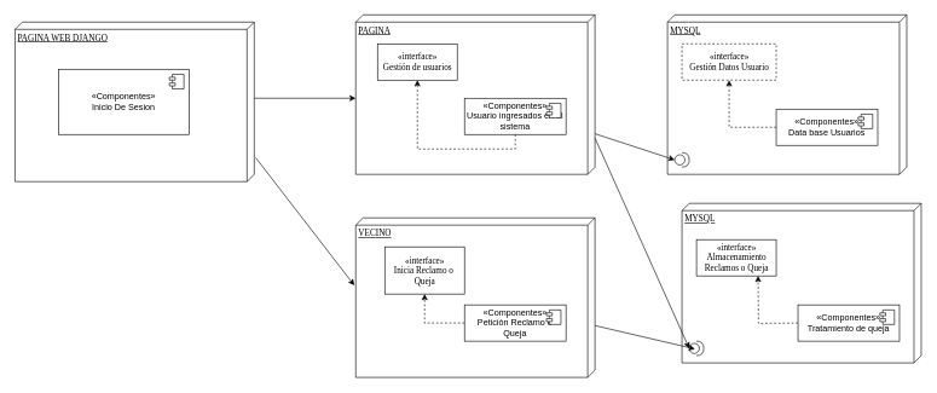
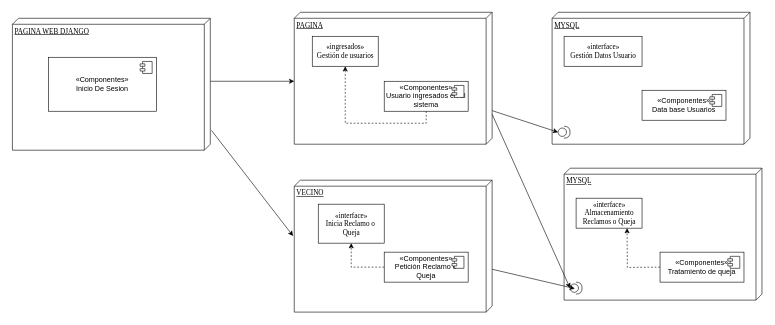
- <mxCell id="5" value="«interface»&lt;br&gt;Gestión de usuarios" style="html=1;rounded=0;shadow=0;comic=0;labelBackgroundColor=none;strokeWidth=1;fontFamily=Verdana;fontSize=12;align=center;" vertex="1" parent="1"><mxGeometry x="520" y="60" width="110" height="50" as="geometry" /></mxCell>
+ <mxCell id="5" value="«ingresados»&lt;br&gt;Gestión de usuarios" style="html=1;rounded=0;shadow=0;comic=0;labelBackgroundColor=none;strokeWidth=1;fontFamily=Verdana;fontSize=12;align=center;" vertex="1" parent="1"><mxGeometry x="520" y="60" width="110" height="50" as="geometry" /></mxCell>
- <mxCell id="19" value="«interface»&lt;br&gt;Gestión Datos Usuario" style="html=1;rounded=0;shadow=0;comic=0;labelBackgroundColor=none;strokeWidth=1;fontFamily=Verdana;fontSize=12;align=center;dashed=1;" vertex="1" parent="1"><mxGeometry x="940" y="60" width="130" height="50" as="geometry" /></mxCell>
+ <mxCell id="19" value="«interface»&lt;br&gt;Gestión Datos Usuario" style="html=1;rounded=0;shadow=0;comic=0;labelBackgroundColor=none;strokeWidth=1;fontFamily=Verdana;fontSize=12;align=center;" vertex="1" parent="1"><mxGeometry x="940" y="60" width="130" height="50" as="geometry" /></mxCell>
- <mxCell id="20" style="edgeStyle=orthogonalEdgeStyle;rounded=0;orthogonalLoop=1;jettySize=auto;html=1;exitX=0;exitY=0.5;exitDx=0;exitDy=0;entryX=0.5;entryY=1;entryDx=0;entryDy=0;dashed=1;" edge="1" parent="1" source="21" target="19"><mxGeometry relative="1" as="geometry" /></mxCell>
